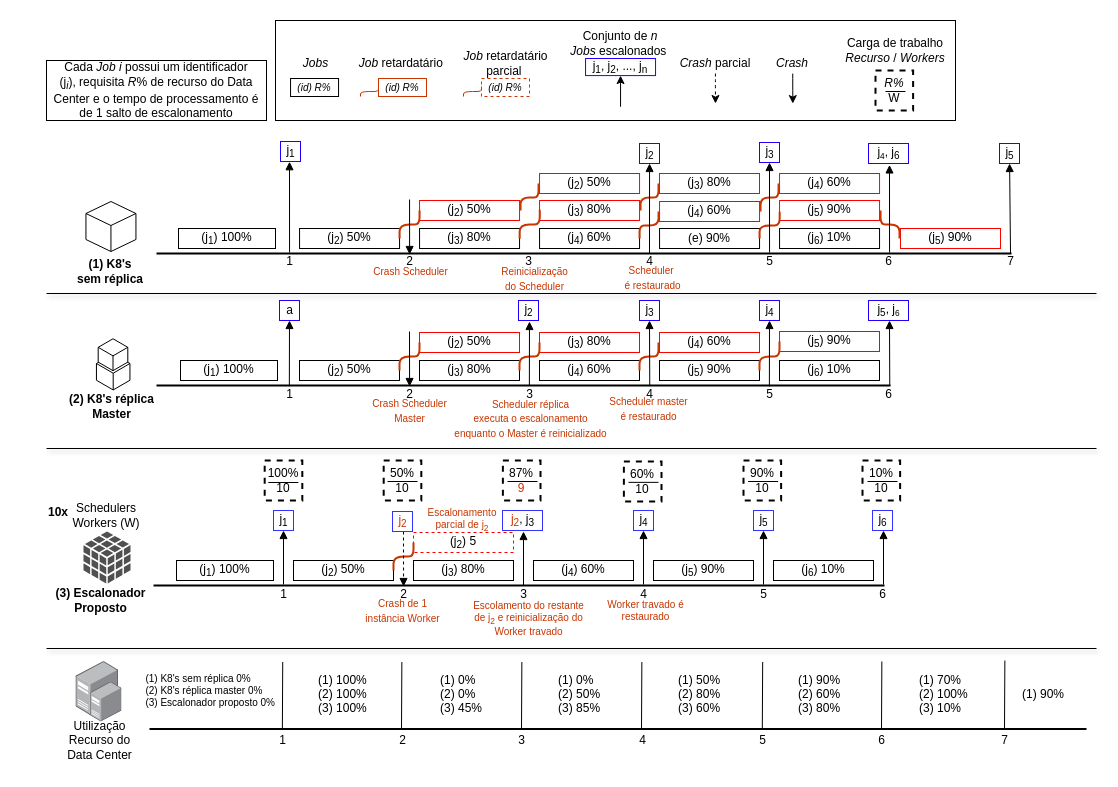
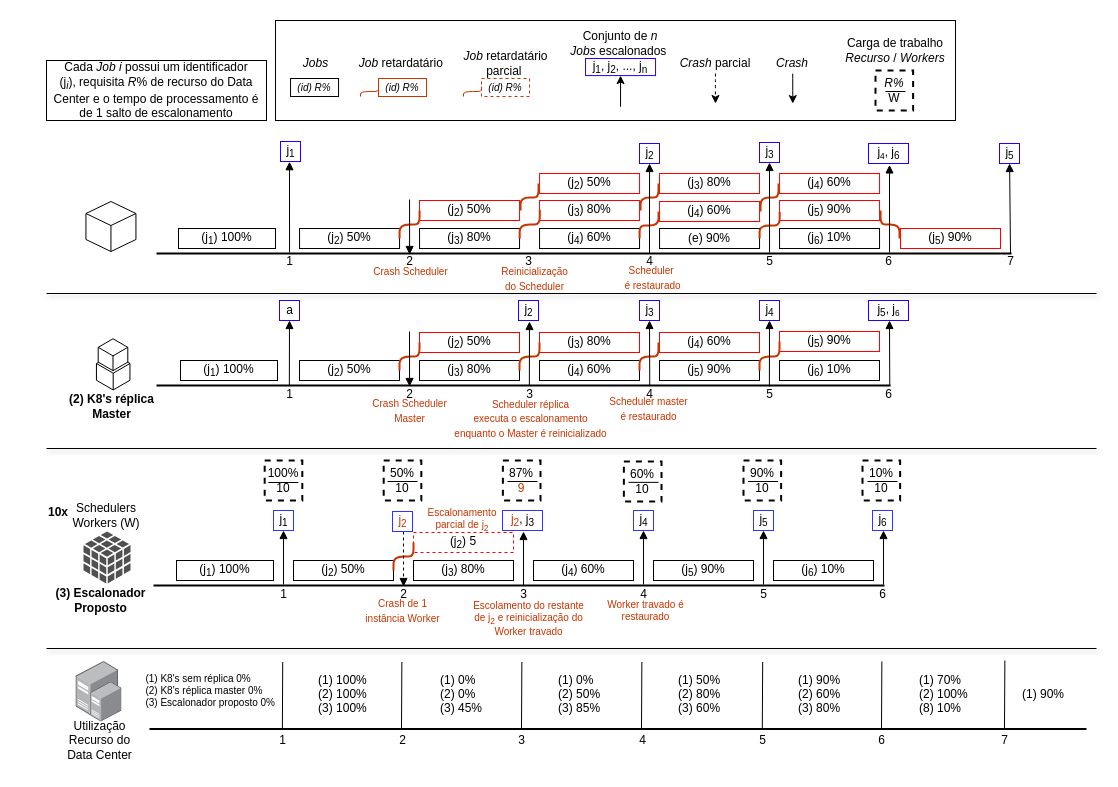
- <mxCell id="81" value="(1) K8's sem réplica" style="text;html=1;strokeColor=none;fillColor=none;align=center;verticalAlign=middle;whiteSpace=wrap;rounded=0;fontStyle=1" parent="73" vertex="1"><mxGeometry x="75.45" y="261" width="70" height="20" as="geometry" /></mxCell>
- <mxCell id="184" value="(1) 70%&#10;(2) 100%&#10;(3) 10%" style="text;strokeColor=none;fillColor=none;align=left;verticalAlign=top;spacingLeft=4;spacingRight=4;overflow=hidden;rotatable=0;points=[[0,0.5],[1,0.5]];portConstraint=eastwest;" parent="73" vertex="1"><mxGeometry x="913" y="665.5" width="60" height="49.5" as="geometry" /></mxCell>
+ <mxCell id="184" value="(1) 70%&#10;(2) 100%&#10;(8) 10%" style="text;strokeColor=none;fillColor=none;align=left;verticalAlign=top;spacingLeft=4;spacingRight=4;overflow=hidden;rotatable=0;points=[[0,0.5],[1,0.5]];portConstraint=eastwest;" parent="73" vertex="1"><mxGeometry x="913" y="665.5" width="60" height="49.5" as="geometry" /></mxCell>
